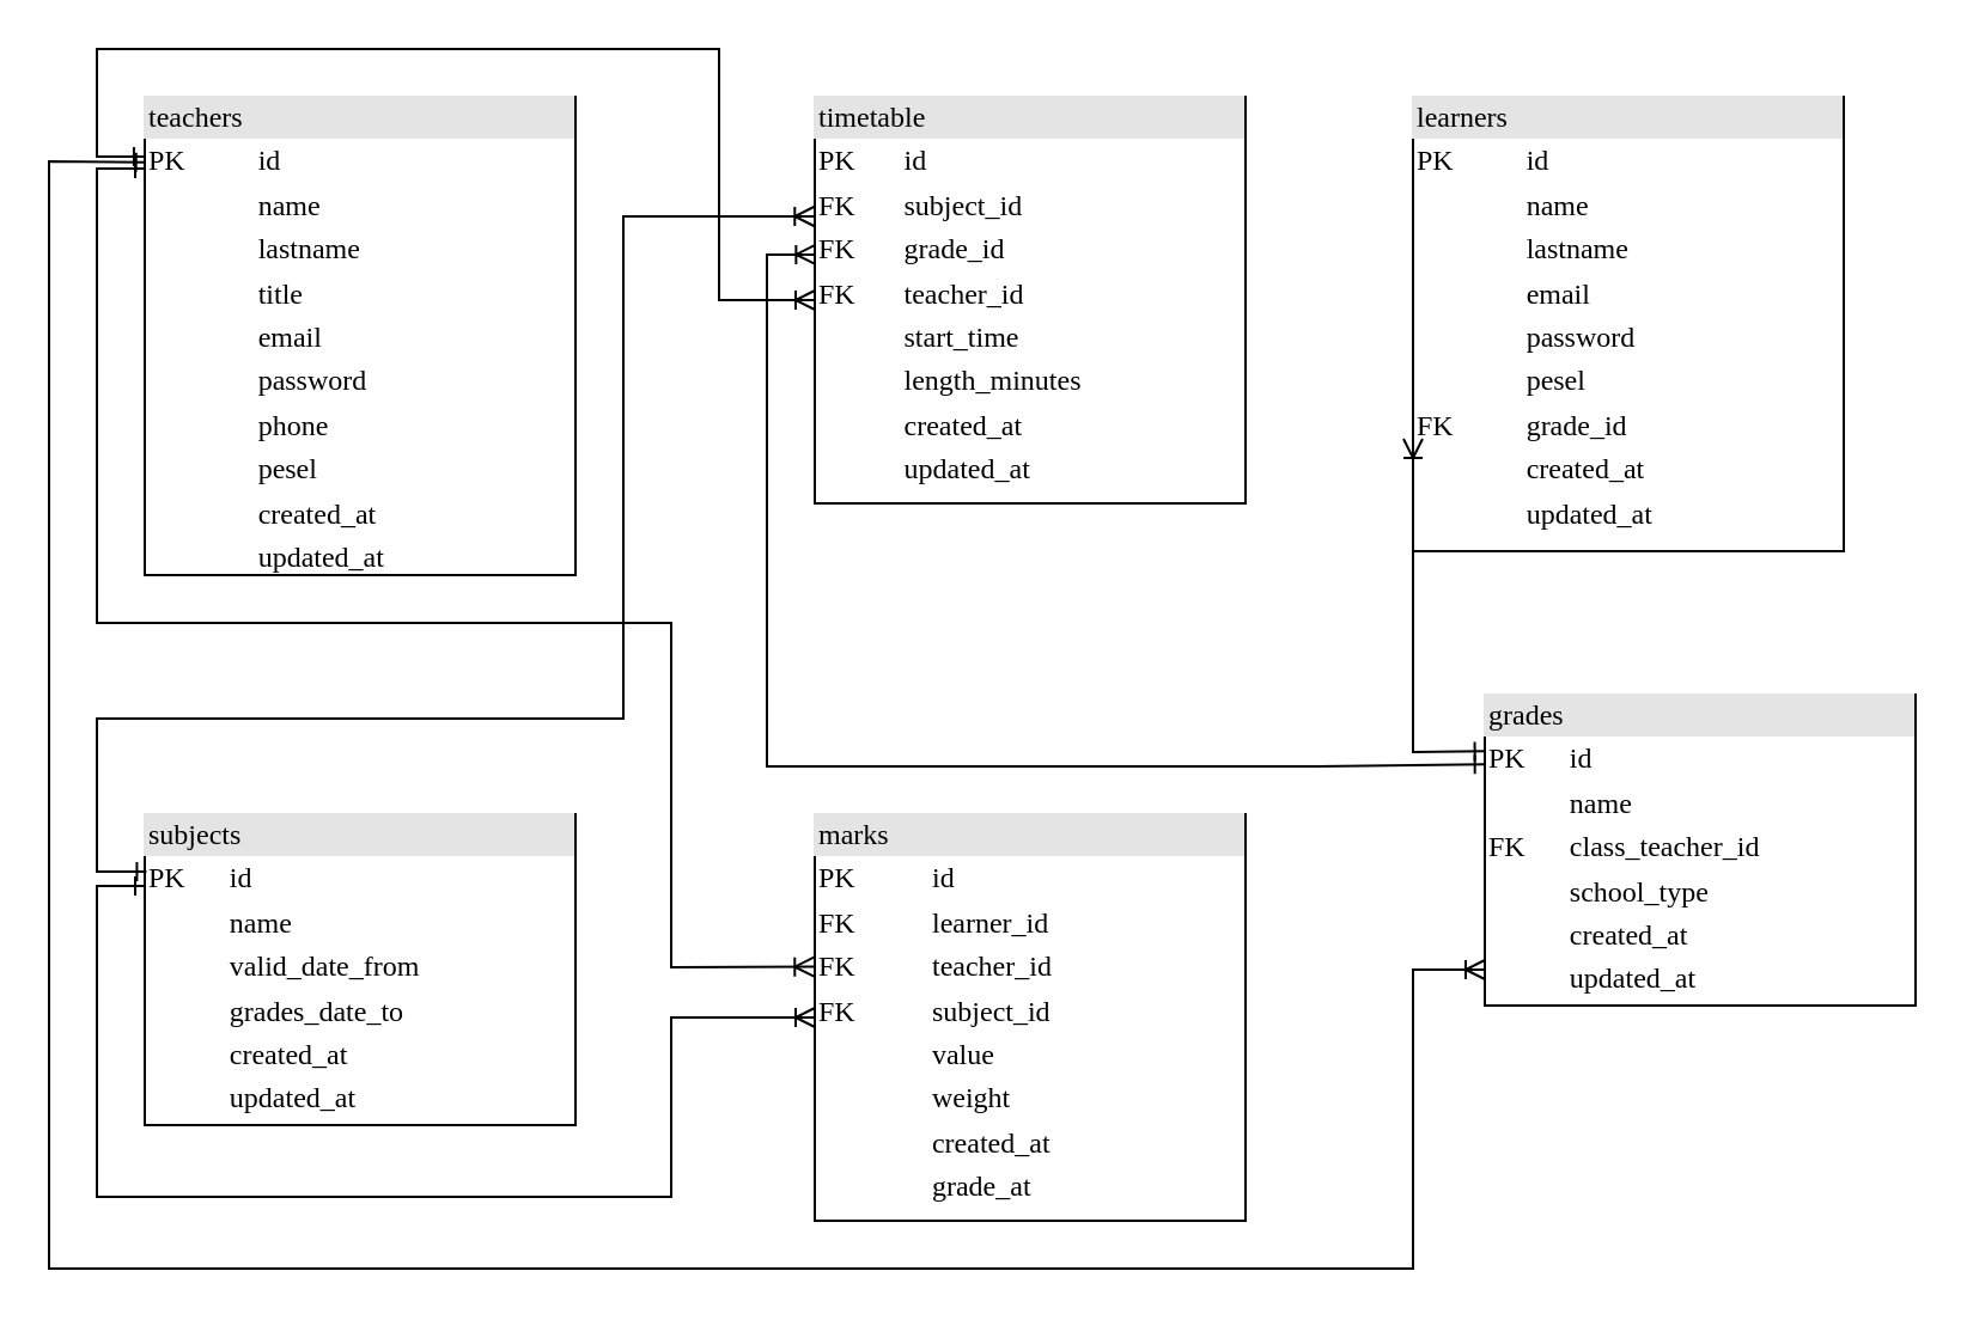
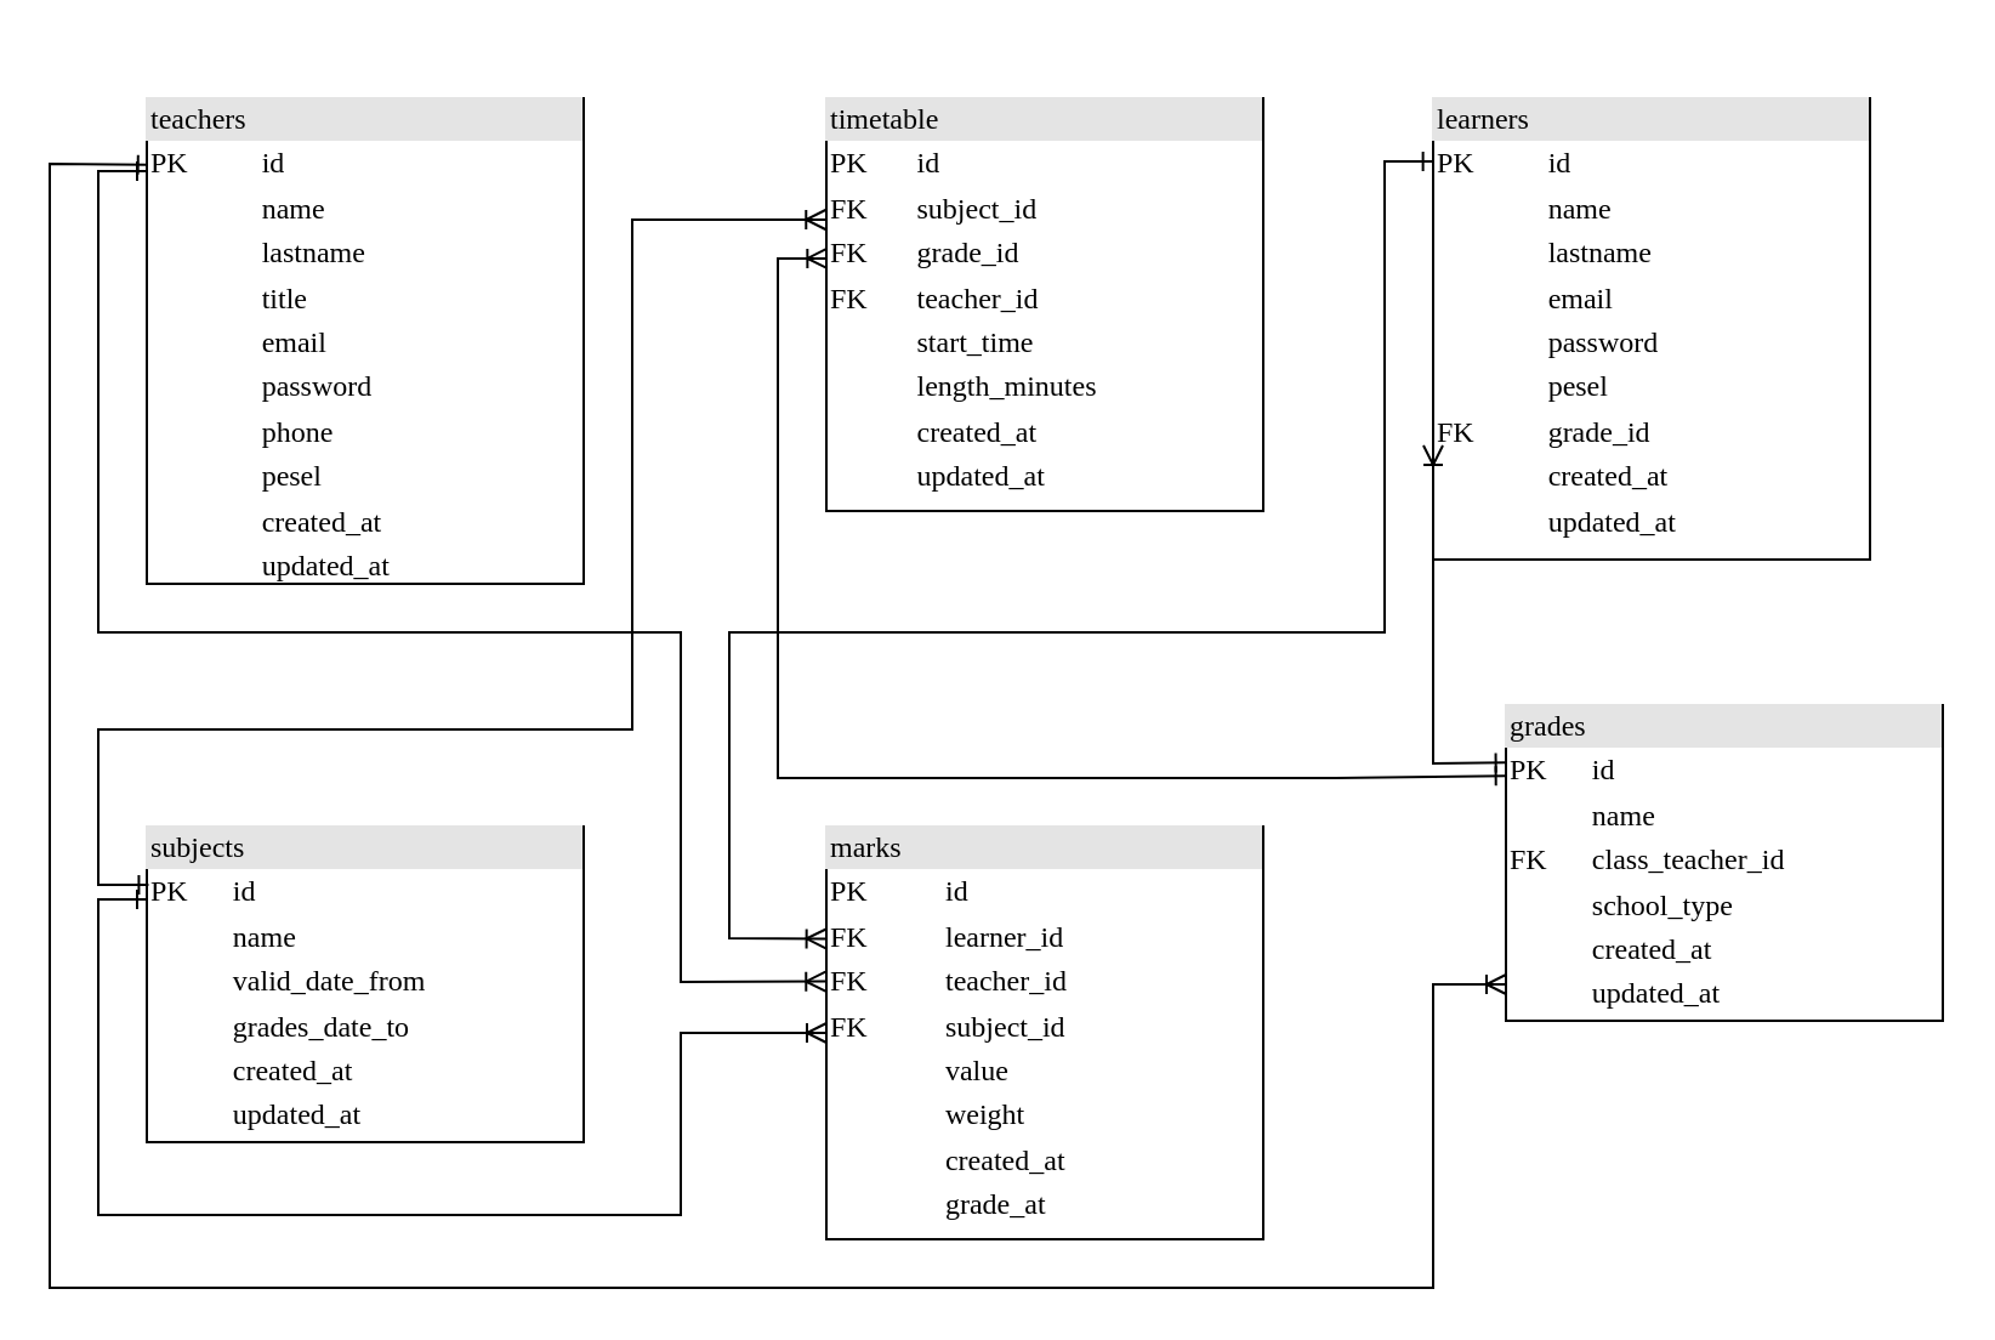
- <mxCell id="8" value="" style="endArrow=ERone;html=1;rounded=0;strokeWidth=1;startArrow=ERoneToMany;startFill=0;targetPerimeterSpacing=0;sourcePerimeterSpacing=0;jumpStyle=none;shadow=0;strokeColor=default;endFill=0;entryX=-0.003;entryY=0.125;entryDx=0;entryDy=0;entryPerimeter=0;exitX=0;exitY=0.5;exitDx=0;exitDy=0;" edge="1" parent="1" target="3" source="7"><mxGeometry width="50" height="50" relative="1" as="geometry"><mxPoint x="340" y="120" as="sourcePoint" /><mxPoint x="60" y="70" as="targetPoint" /><Array as="points"><mxPoint x="300" y="125" /><mxPoint x="300" y="20" /><mxPoint x="40" y="20" /><mxPoint x="40" y="65" /></Array></mxGeometry></mxCell>
+ <mxCell id="11" value="" style="endArrow=ERoneToMany;html=1;rounded=0;entryX=-0.001;entryY=0.272;entryDx=0;entryDy=0;exitX=-0.001;exitY=0.137;exitDx=0;exitDy=0;exitPerimeter=0;startArrow=ERone;startFill=0;endFill=0;entryPerimeter=0;" edge="1" parent="1" source="6" target="4"><mxGeometry width="50" height="50" relative="1" as="geometry"><mxPoint x="600" y="230" as="sourcePoint" /><mxPoint x="440" y="270" as="targetPoint" /><Array as="points"><mxPoint x="570" y="66" /><mxPoint x="570" y="260" /><mxPoint x="300" y="260" /><mxPoint x="300" y="386" /></Array></mxGeometry></mxCell>
